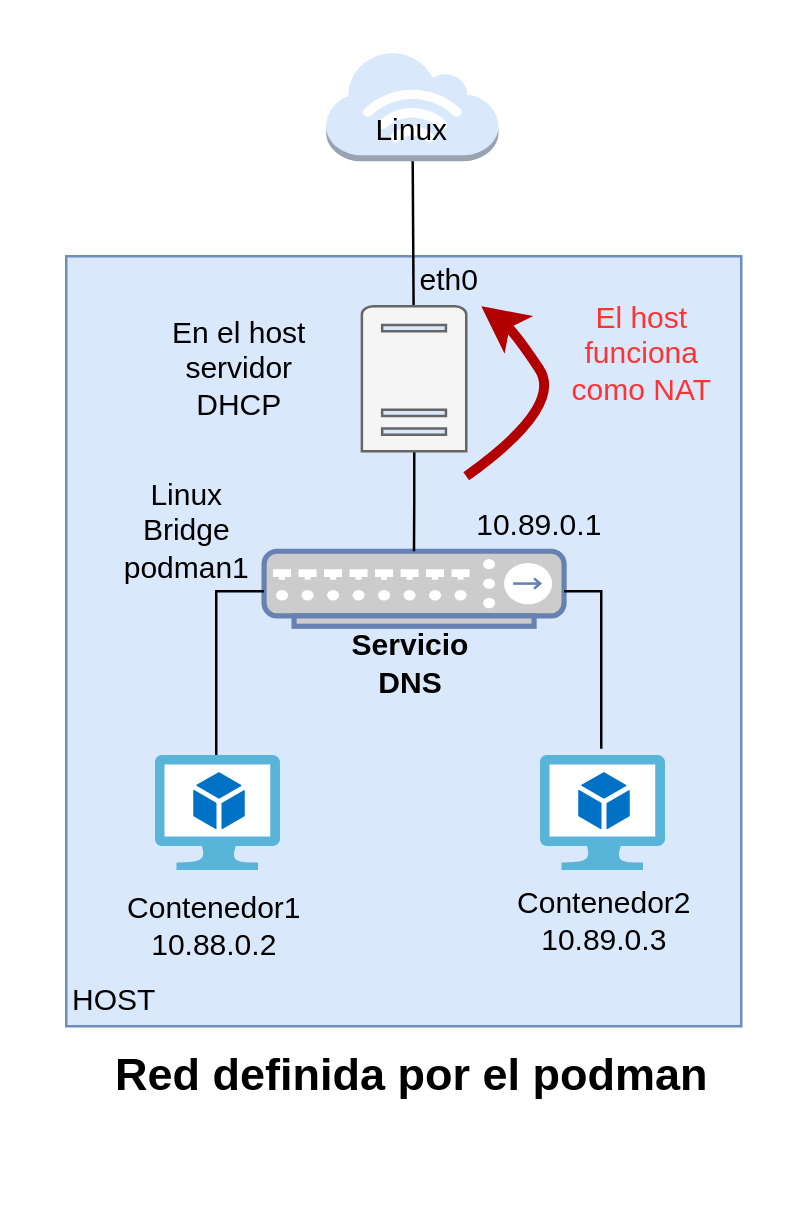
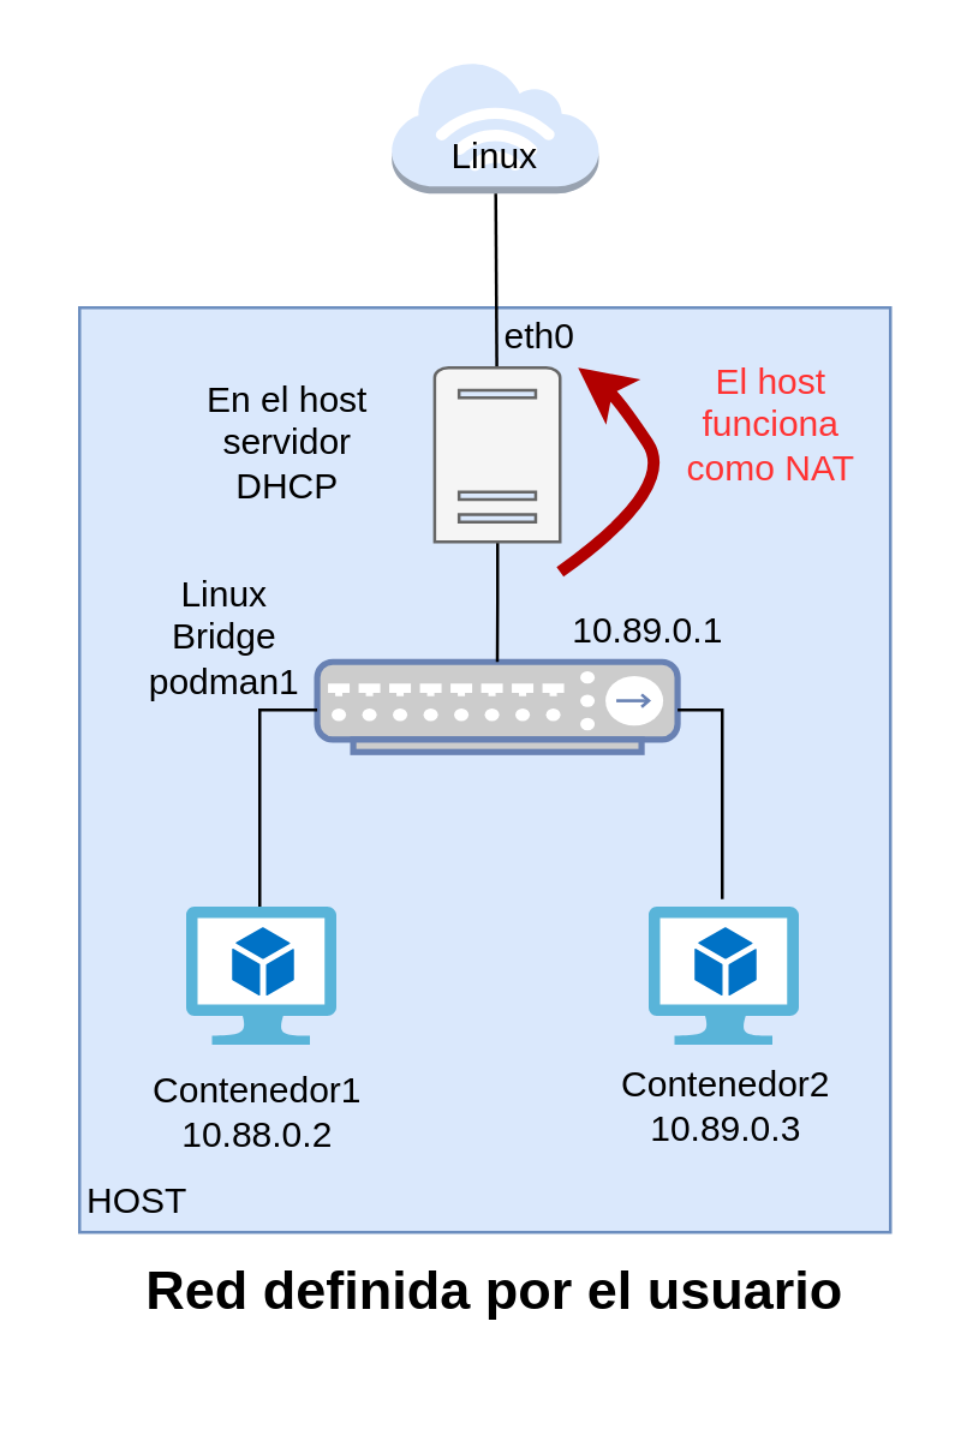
- <mxCell id="23" value="Servicio DNS " style="text;strokeColor=none;align=center;fillColor=none;html=1;verticalAlign=middle;whiteSpace=wrap;rounded=0;fontStyle=1" parent="1" vertex="1"><mxGeometry x="134.25" y="250" width="60" height="30" as="geometry" /></mxCell>
- <mxCell id="18" value="&lt;h2&gt;&lt;font size=&quot;1&quot;&gt;&lt;b style=&quot;font-size: 18px&quot;&gt;Red definida por el podman&lt;br&gt;&lt;/b&gt;&lt;/font&gt;&lt;/h2&gt;" style="text;html=1;resizable=0;autosize=1;align=center;verticalAlign=middle;points=[];fillColor=none;strokeColor=none;rounded=0;" parent="1" vertex="1"><mxGeometry x="34.25" y="400" width="260" height="60" as="geometry" /></mxCell>
+ <mxCell id="18" value="&lt;h2&gt;&lt;font size=&quot;1&quot;&gt;&lt;b style=&quot;font-size: 18px&quot;&gt;Red definida por el usuario&lt;br&gt;&lt;/b&gt;&lt;/font&gt;&lt;/h2&gt;" style="text;html=1;resizable=0;autosize=1;align=center;verticalAlign=middle;points=[];fillColor=none;strokeColor=none;rounded=0;" parent="1" vertex="1"><mxGeometry x="34.25" y="400" width="260" height="60" as="geometry" /></mxCell>
